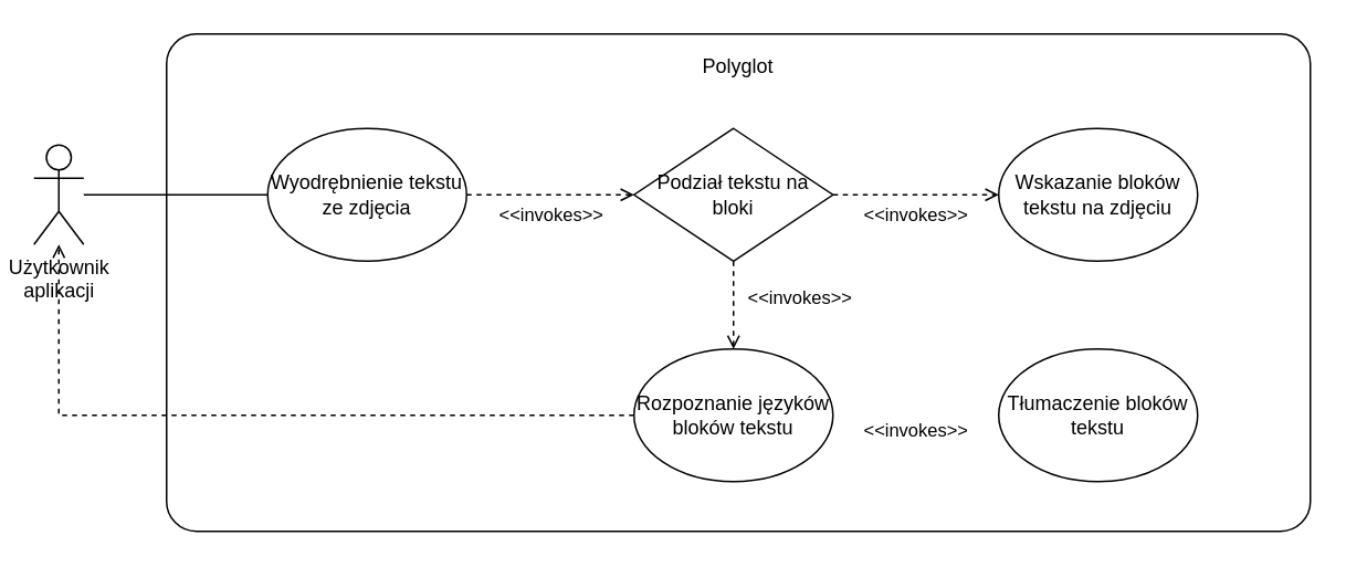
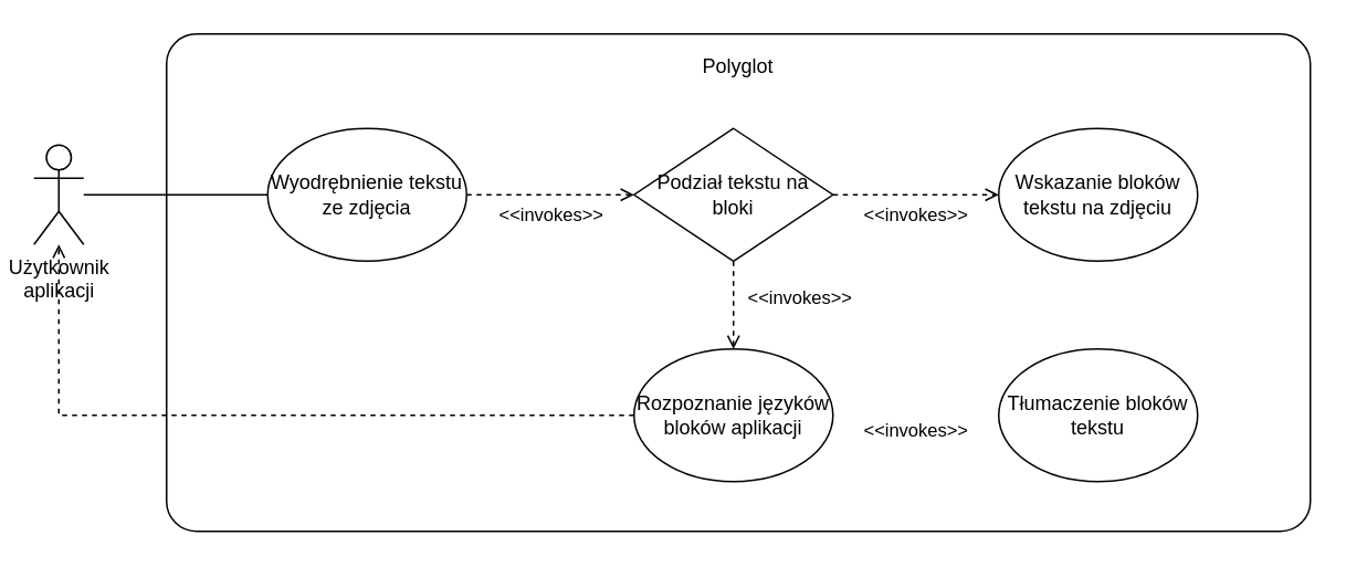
- <mxCell id="15" value="Rozpoznanie języków bloków tekstu" style="ellipse;whiteSpace=wrap;html=1;" parent="1" vertex="1"><mxGeometry x="382" y="210" width="120" height="80" as="geometry" /></mxCell>
+ <mxCell id="15" value="Rozpoznanie języków bloków aplikacji" style="ellipse;whiteSpace=wrap;html=1;" parent="1" vertex="1"><mxGeometry x="382" y="210" width="120" height="80" as="geometry" /></mxCell>
